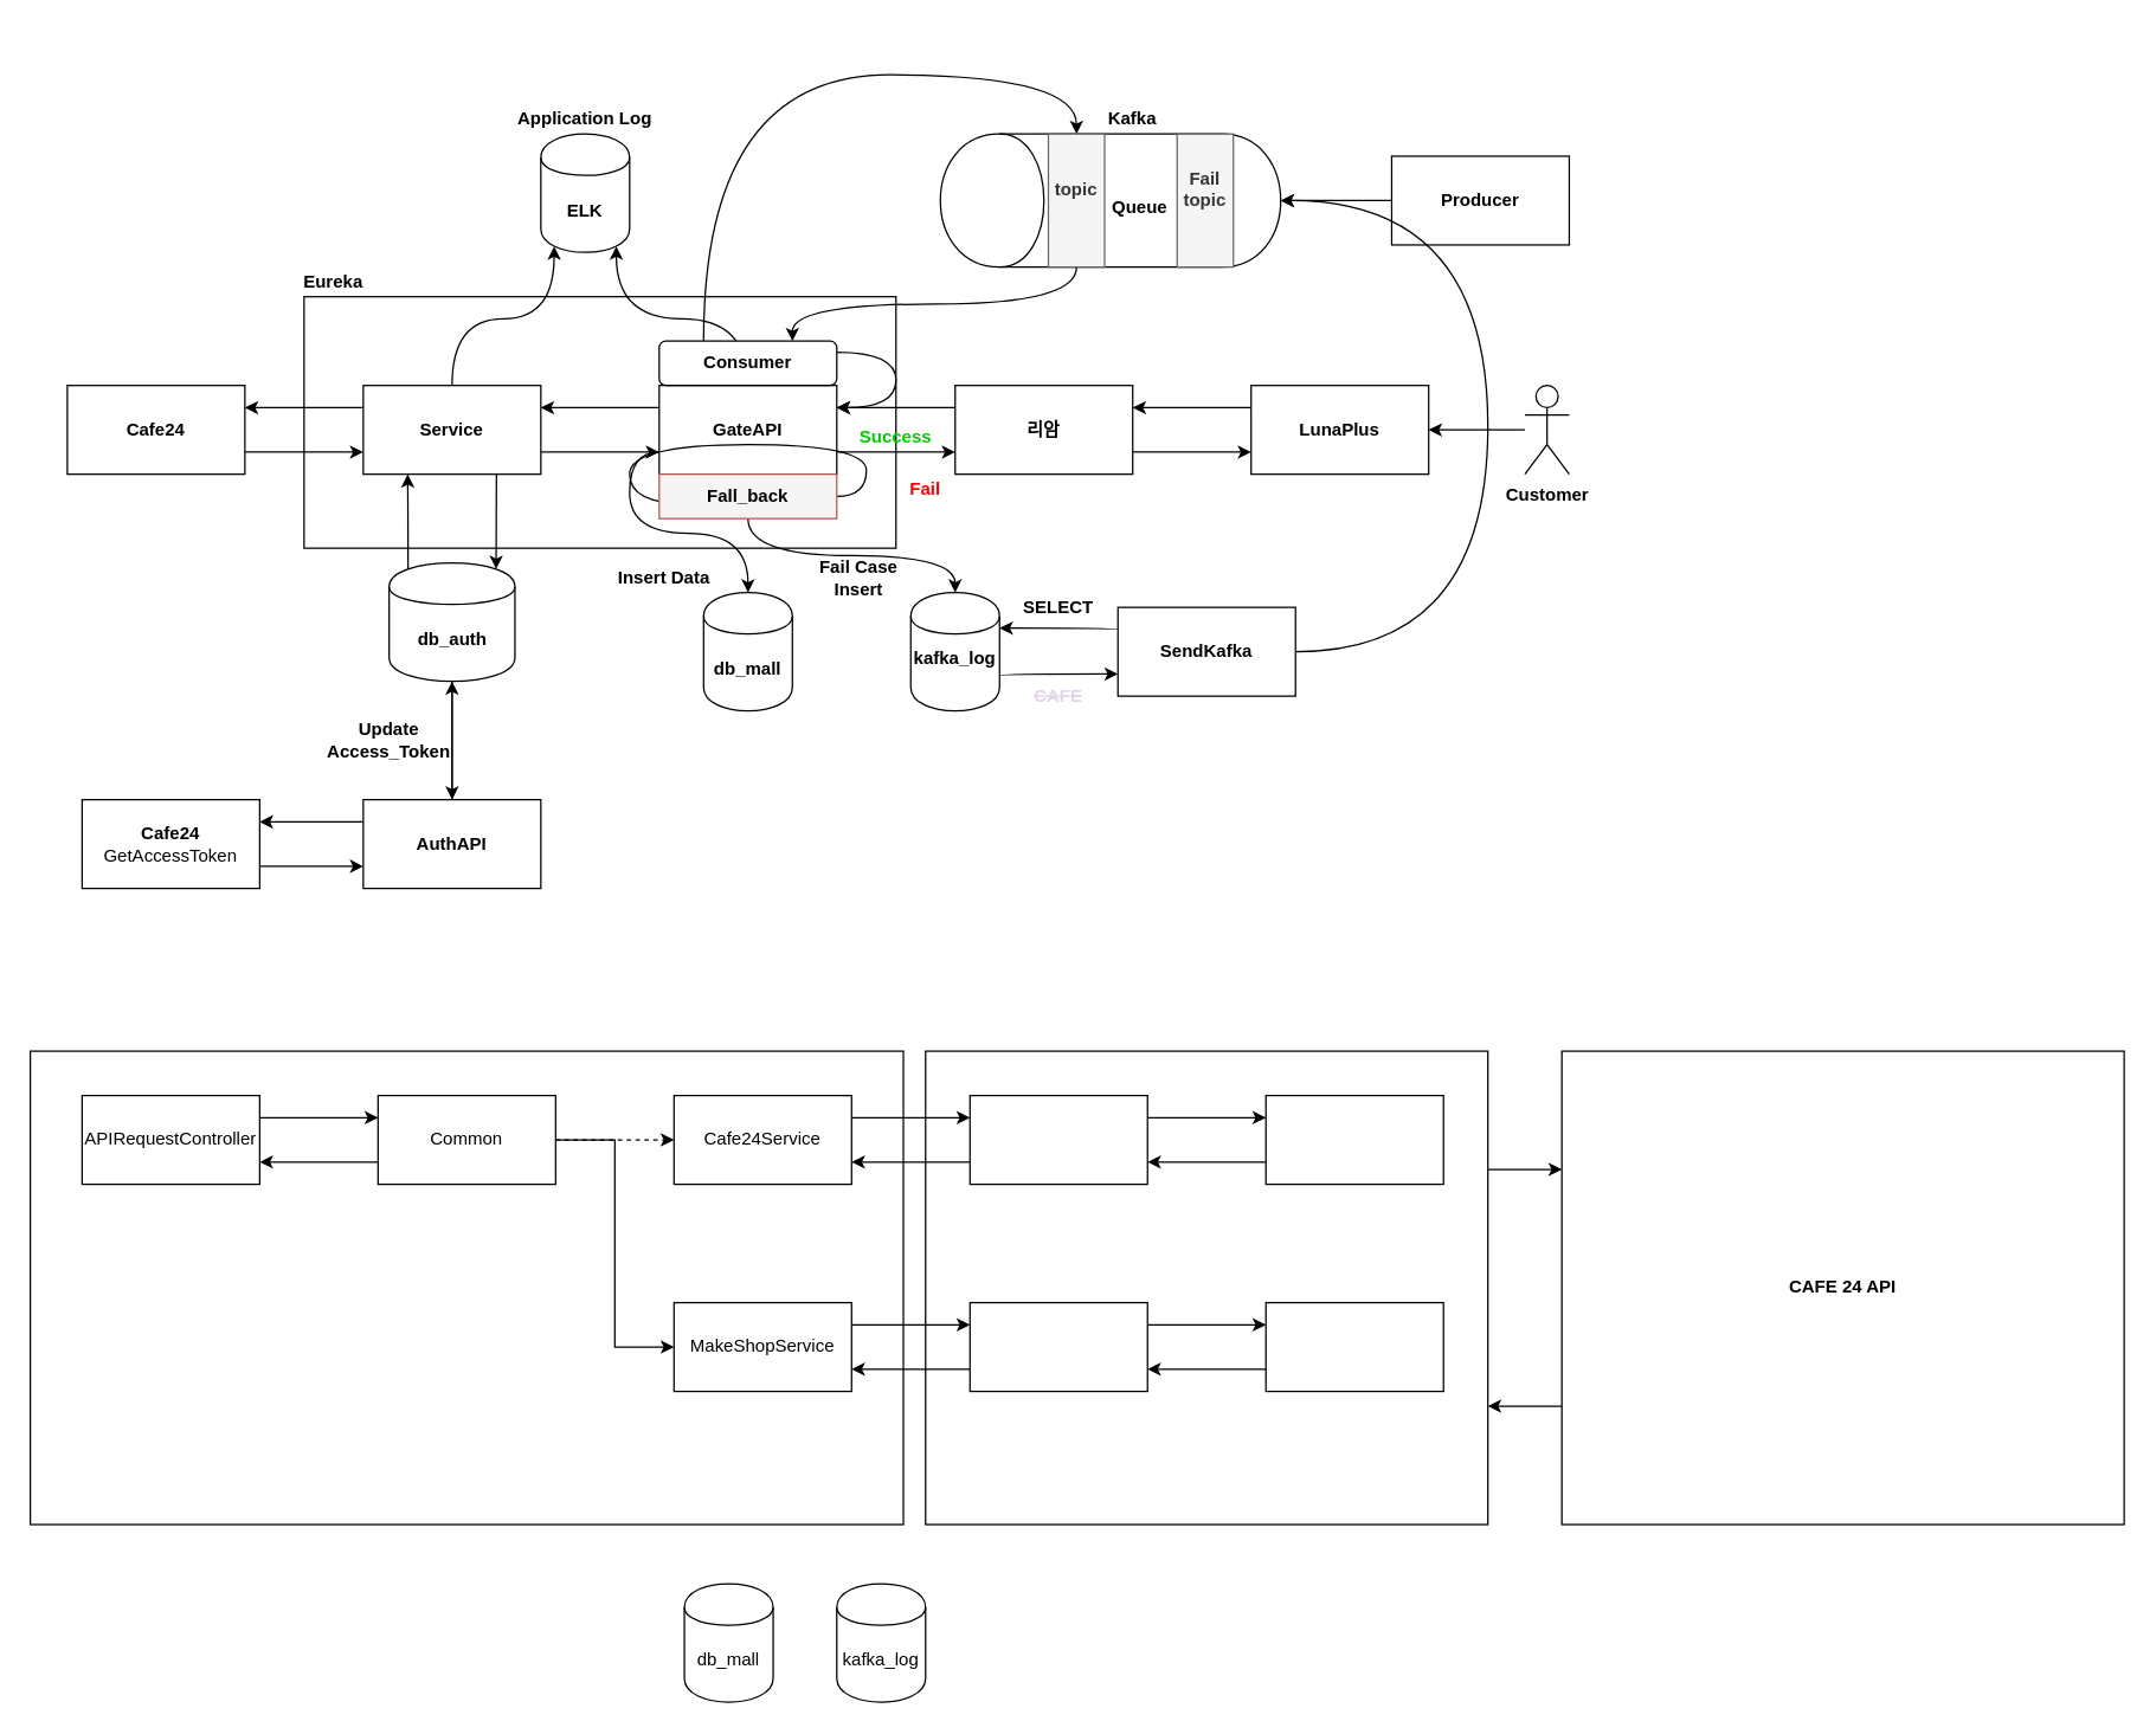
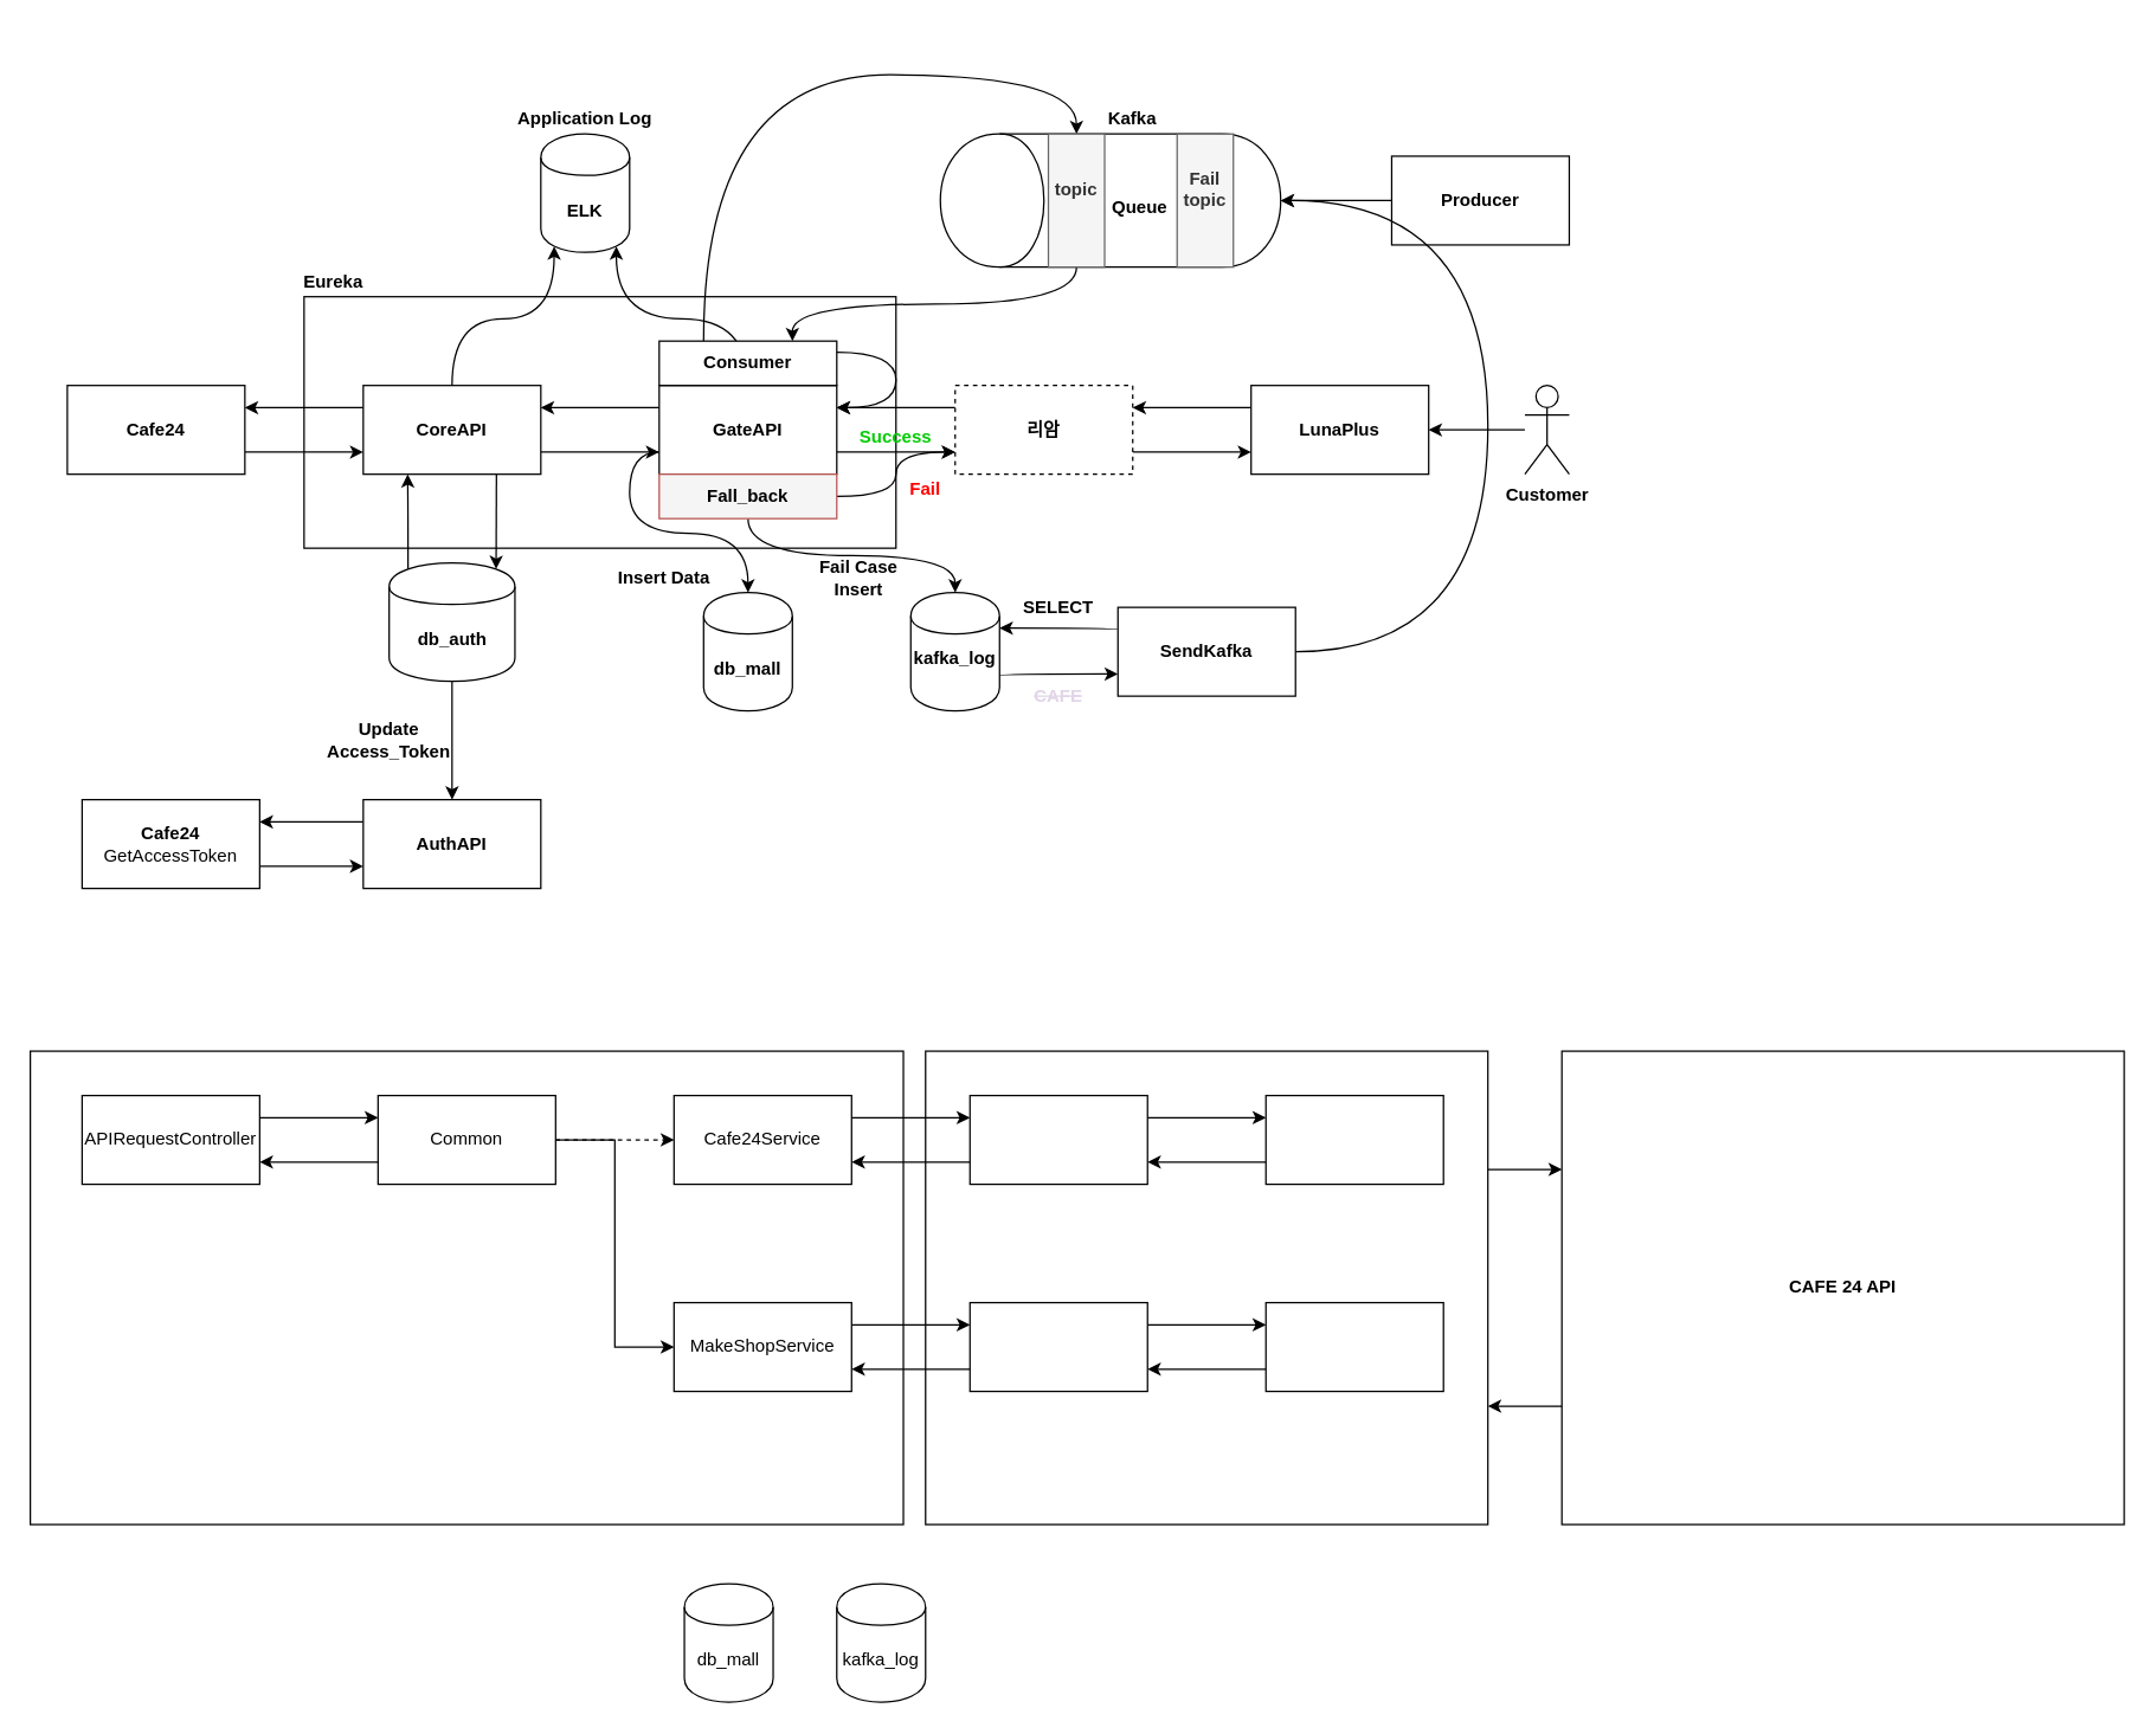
- <mxCell id="29" value="Consumer" style="whiteSpace=wrap;html=1;fontStyle=1;rounded=1;" parent="1" vertex="1"><mxGeometry x="445" y="230" width="120" height="30" as="geometry" /></mxCell>
+ <mxCell id="29" value="Consumer" style="rounded=0;whiteSpace=wrap;html=1;fontStyle=1" parent="1" vertex="1"><mxGeometry x="445" y="230" width="120" height="30" as="geometry" /></mxCell>
- <mxCell id="18" value="Service" style="rounded=0;whiteSpace=wrap;html=1;fontStyle=1" parent="1" vertex="1"><mxGeometry x="245" y="260" width="120" height="60" as="geometry" /></mxCell>
+ <mxCell id="18" value="CoreAPI" style="rounded=0;whiteSpace=wrap;html=1;fontStyle=1" parent="1" vertex="1"><mxGeometry x="245" y="260" width="120" height="60" as="geometry" /></mxCell>
- <mxCell id="21" value="리암" style="rounded=0;whiteSpace=wrap;html=1;fontStyle=1" parent="1" vertex="1"><mxGeometry x="645" y="260" width="120" height="60" as="geometry" /></mxCell>
+ <mxCell id="21" value="리암" style="rounded=0;whiteSpace=wrap;html=1;fontStyle=1;dashed=1;" parent="1" vertex="1"><mxGeometry x="645" y="260" width="120" height="60" as="geometry" /></mxCell>
- <mxCell id="52" style="edgeStyle=orthogonalEdgeStyle;curved=1;rounded=0;orthogonalLoop=1;jettySize=auto;html=1;exitX=1;exitY=0.5;exitDx=0;exitDy=0;startArrow=none;startFill=0;fontStyle=1;" parent="1" source="53" target="26" edge="1"><mxGeometry relative="1" as="geometry" /></mxCell>
+ <mxCell id="52" style="edgeStyle=orthogonalEdgeStyle;curved=1;rounded=0;orthogonalLoop=1;jettySize=auto;html=1;exitX=1;exitY=0.5;exitDx=0;exitDy=0;entryX=0;entryY=0.75;entryDx=0;entryDy=0;startArrow=none;startFill=0;fontStyle=1" parent="1" source="53" target="21" edge="1"><mxGeometry relative="1" as="geometry" /></mxCell>
- <mxCell id="9" value="" style="edgeStyle=orthogonalEdgeStyle;curved=1;rounded=0;orthogonalLoop=1;jettySize=auto;html=1;fontStyle=1" parent="1" source="11" target="37" edge="1"><mxGeometry relative="1" as="geometry" /></mxCell>
